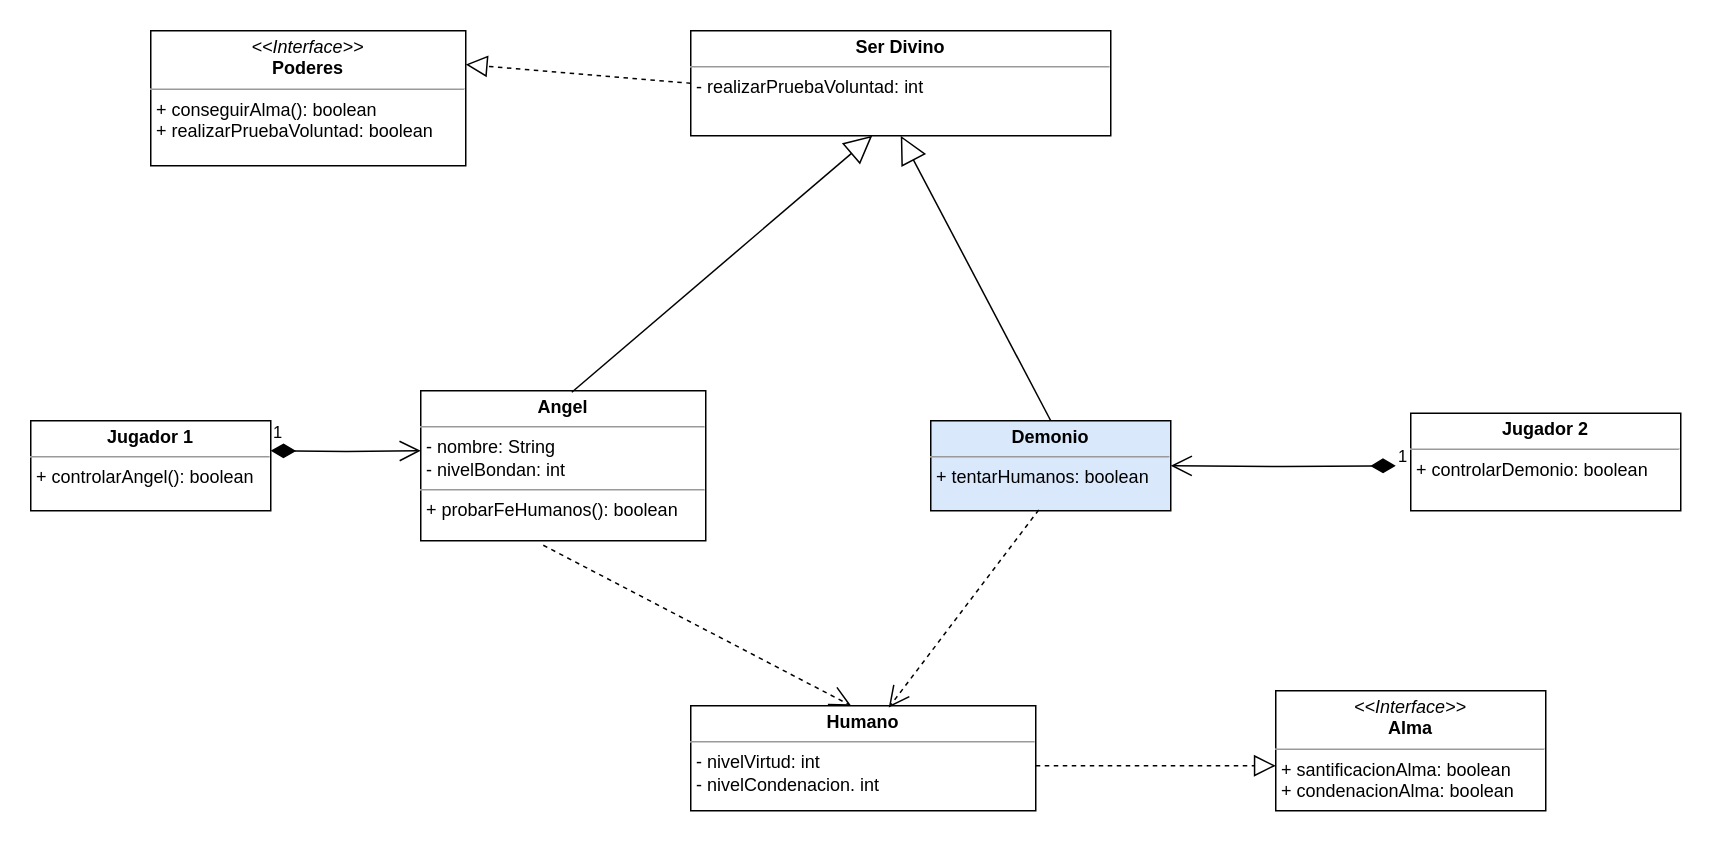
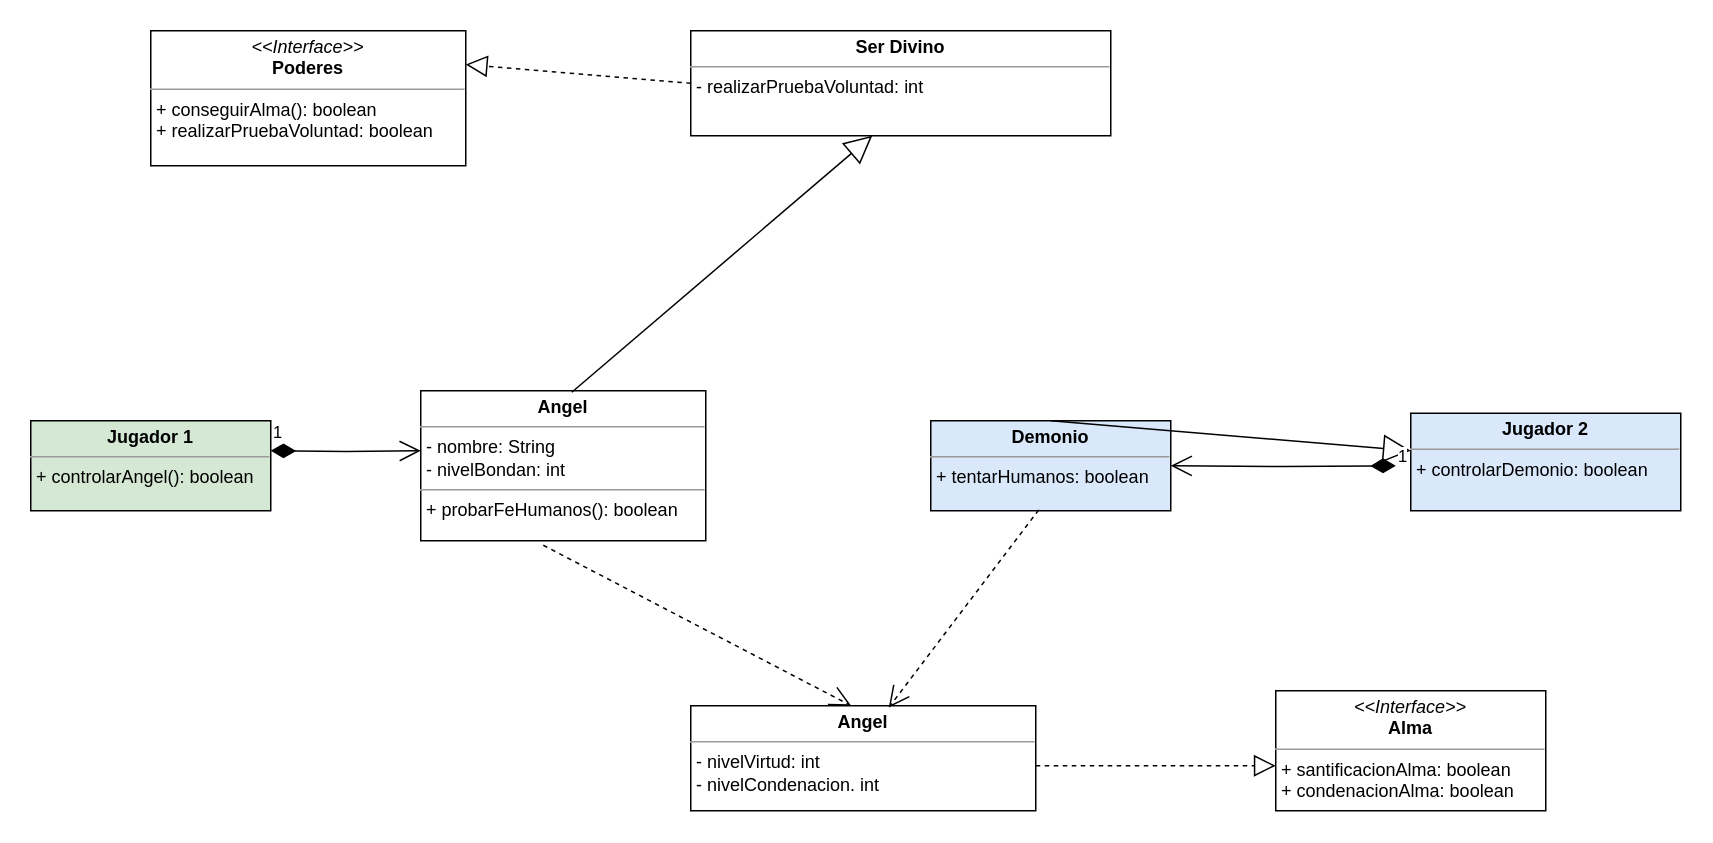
- <mxCell id="6" value="" style="endArrow=block;endSize=16;endFill=0;html=1;rounded=0;exitX=0.5;exitY=0;exitDx=0;exitDy=0;entryX=0.5;entryY=1;entryDx=0;entryDy=0;" parent="1" source="3" target="4" edge="1"><mxGeometry width="160" relative="1" as="geometry"><mxPoint x="690" y="200" as="sourcePoint" /><mxPoint x="850" y="200" as="targetPoint" /></mxGeometry></mxCell>
+ <mxCell id="6" value="" style="endArrow=block;endSize=16;endFill=0;html=1;rounded=0;exitX=0.5;exitY=0;exitDx=0;exitDy=0;" parent="1" source="3" target="9" edge="1"><mxGeometry width="160" relative="1" as="geometry"><mxPoint x="690" y="200" as="sourcePoint" /><mxPoint x="850" y="200" as="targetPoint" /></mxGeometry></mxCell>
- <mxCell id="9" value="&lt;p style=&quot;margin:0px;margin-top:4px;text-align:center;&quot;&gt;&lt;b&gt;Jugador 2&lt;/b&gt;&lt;/p&gt;&lt;hr size=&quot;1&quot;&gt;&lt;p style=&quot;margin:0px;margin-left:4px;&quot;&gt;+ controlarDemonio: boolean&lt;/p&gt;" style="verticalAlign=top;align=left;overflow=fill;fontSize=12;fontFamily=Helvetica;html=1;" parent="1" vertex="1"><mxGeometry x="940" y="275" width="180" height="65" as="geometry" /></mxCell>
+ <mxCell id="9" value="&lt;p style=&quot;margin:0px;margin-top:4px;text-align:center;&quot;&gt;&lt;b&gt;Jugador 2&lt;/b&gt;&lt;/p&gt;&lt;hr size=&quot;1&quot;&gt;&lt;p style=&quot;margin:0px;margin-left:4px;&quot;&gt;+ controlarDemonio: boolean&lt;/p&gt;" style="verticalAlign=top;align=left;overflow=fill;fontSize=12;fontFamily=Helvetica;html=1;fillColor=#dae8fc;" parent="1" vertex="1"><mxGeometry x="940" y="275" width="180" height="65" as="geometry" /></mxCell>
- <mxCell id="8" value="&lt;p style=&quot;margin:0px;margin-top:4px;text-align:center;&quot;&gt;&lt;b&gt;Jugador 1&lt;/b&gt;&lt;/p&gt;&lt;hr size=&quot;1&quot;&gt;&lt;p style=&quot;margin:0px;margin-left:4px;&quot;&gt;+ controlarAngel(): boolean&lt;/p&gt;" style="verticalAlign=top;align=left;overflow=fill;fontSize=12;fontFamily=Helvetica;html=1;" parent="1" vertex="1"><mxGeometry x="20" y="280" width="160" height="60" as="geometry" /></mxCell>
+ <mxCell id="8" value="&lt;p style=&quot;margin:0px;margin-top:4px;text-align:center;&quot;&gt;&lt;b&gt;Jugador 1&lt;/b&gt;&lt;/p&gt;&lt;hr size=&quot;1&quot;&gt;&lt;p style=&quot;margin:0px;margin-left:4px;&quot;&gt;+ controlarAngel(): boolean&lt;/p&gt;" style="verticalAlign=top;align=left;overflow=fill;fontSize=12;fontFamily=Helvetica;html=1;fillColor=#d5e8d4;" parent="1" vertex="1"><mxGeometry x="20" y="280" width="160" height="60" as="geometry" /></mxCell>
- <mxCell id="7" value="&lt;p style=&quot;margin:0px;margin-top:4px;text-align:center;&quot;&gt;&lt;b&gt;Humano&lt;/b&gt;&lt;/p&gt;&lt;hr size=&quot;1&quot;&gt;&lt;p style=&quot;margin:0px;margin-left:4px;&quot;&gt;- nivelVirtud: int&lt;/p&gt;&lt;p style=&quot;margin:0px;margin-left:4px;&quot;&gt;- nivelCondenacion. int&lt;/p&gt;" style="verticalAlign=top;align=left;overflow=fill;fontSize=12;fontFamily=Helvetica;html=1;" parent="1" vertex="1"><mxGeometry x="460" y="470" width="230" height="70" as="geometry" /></mxCell>
+ <mxCell id="7" value="&lt;p style=&quot;margin:0px;margin-top:4px;text-align:center;&quot;&gt;&lt;b&gt;Angel&lt;/b&gt;&lt;/p&gt;&lt;hr size=&quot;1&quot;&gt;&lt;p style=&quot;margin:0px;margin-left:4px;&quot;&gt;- nivelVirtud: int&lt;/p&gt;&lt;p style=&quot;margin:0px;margin-left:4px;&quot;&gt;- nivelCondenacion. int&lt;/p&gt;" style="verticalAlign=top;align=left;overflow=fill;fontSize=12;fontFamily=Helvetica;html=1;" parent="1" vertex="1"><mxGeometry x="460" y="470" width="230" height="70" as="geometry" /></mxCell>
